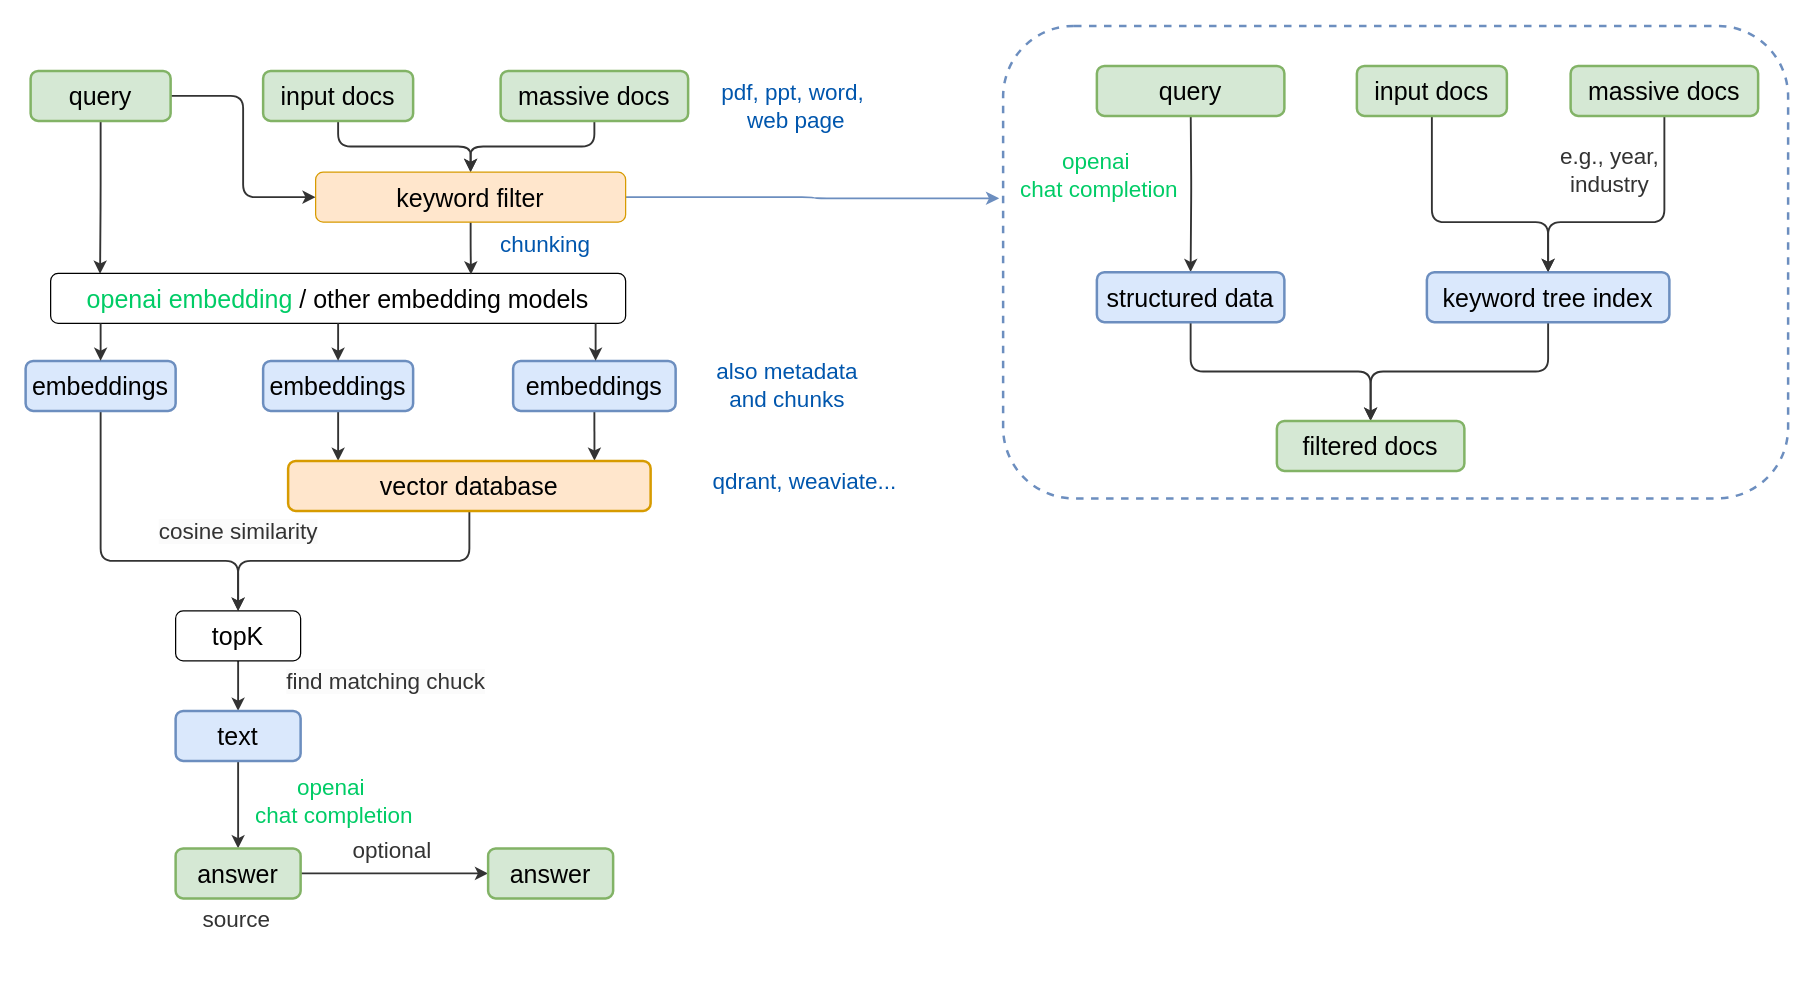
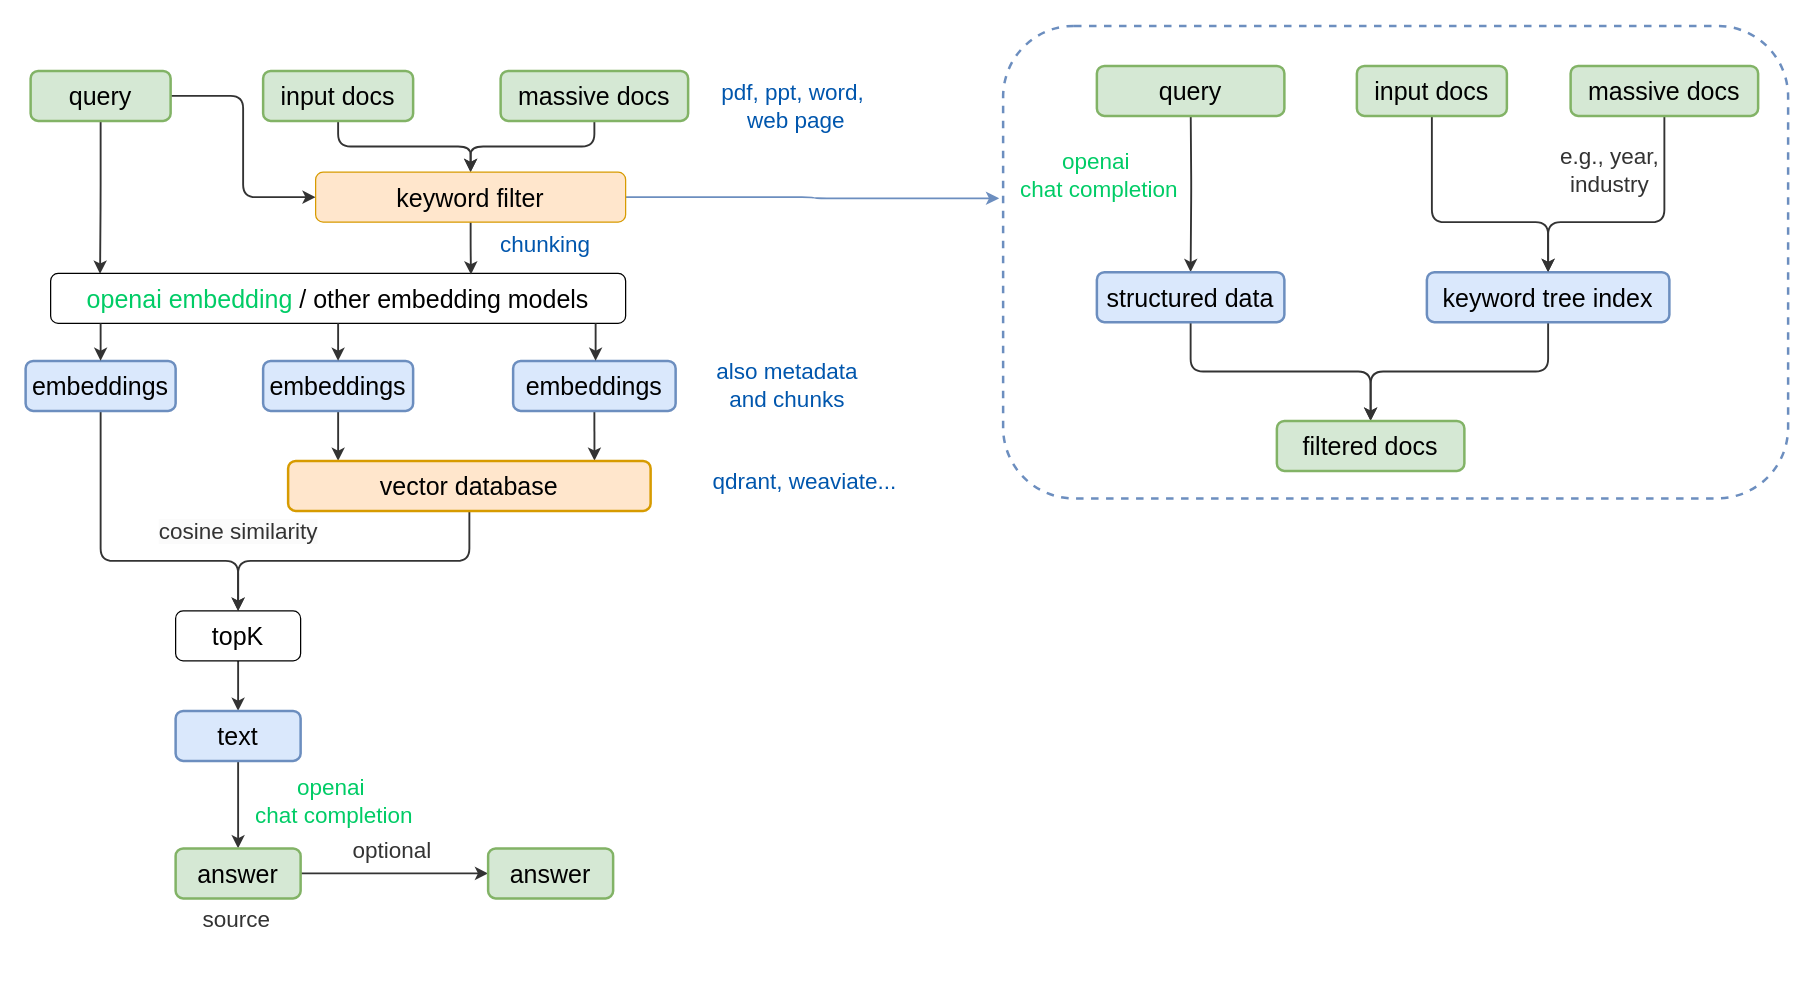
- <mxCell id="52" value="&lt;span style=&quot;font-family: Helvetica; font-size: 18px; font-style: normal; font-variant-ligatures: normal; font-variant-caps: normal; font-weight: 400; letter-spacing: normal; orphans: 2; text-align: center; text-indent: 0px; text-transform: none; widows: 2; word-spacing: 0px; -webkit-text-stroke-width: 0px; background-color: rgb(251, 251, 251); text-decoration-thickness: initial; text-decoration-style: initial; text-decoration-color: initial; float: none; display: inline !important;&quot;&gt;find matching chuck&lt;/span&gt;" style="text;whiteSpace=wrap;html=1;fontSize=18;fontColor=#333333;" vertex="1" parent="1"><mxGeometry x="227" y="528" width="169" height="36" as="geometry" /></mxCell>
